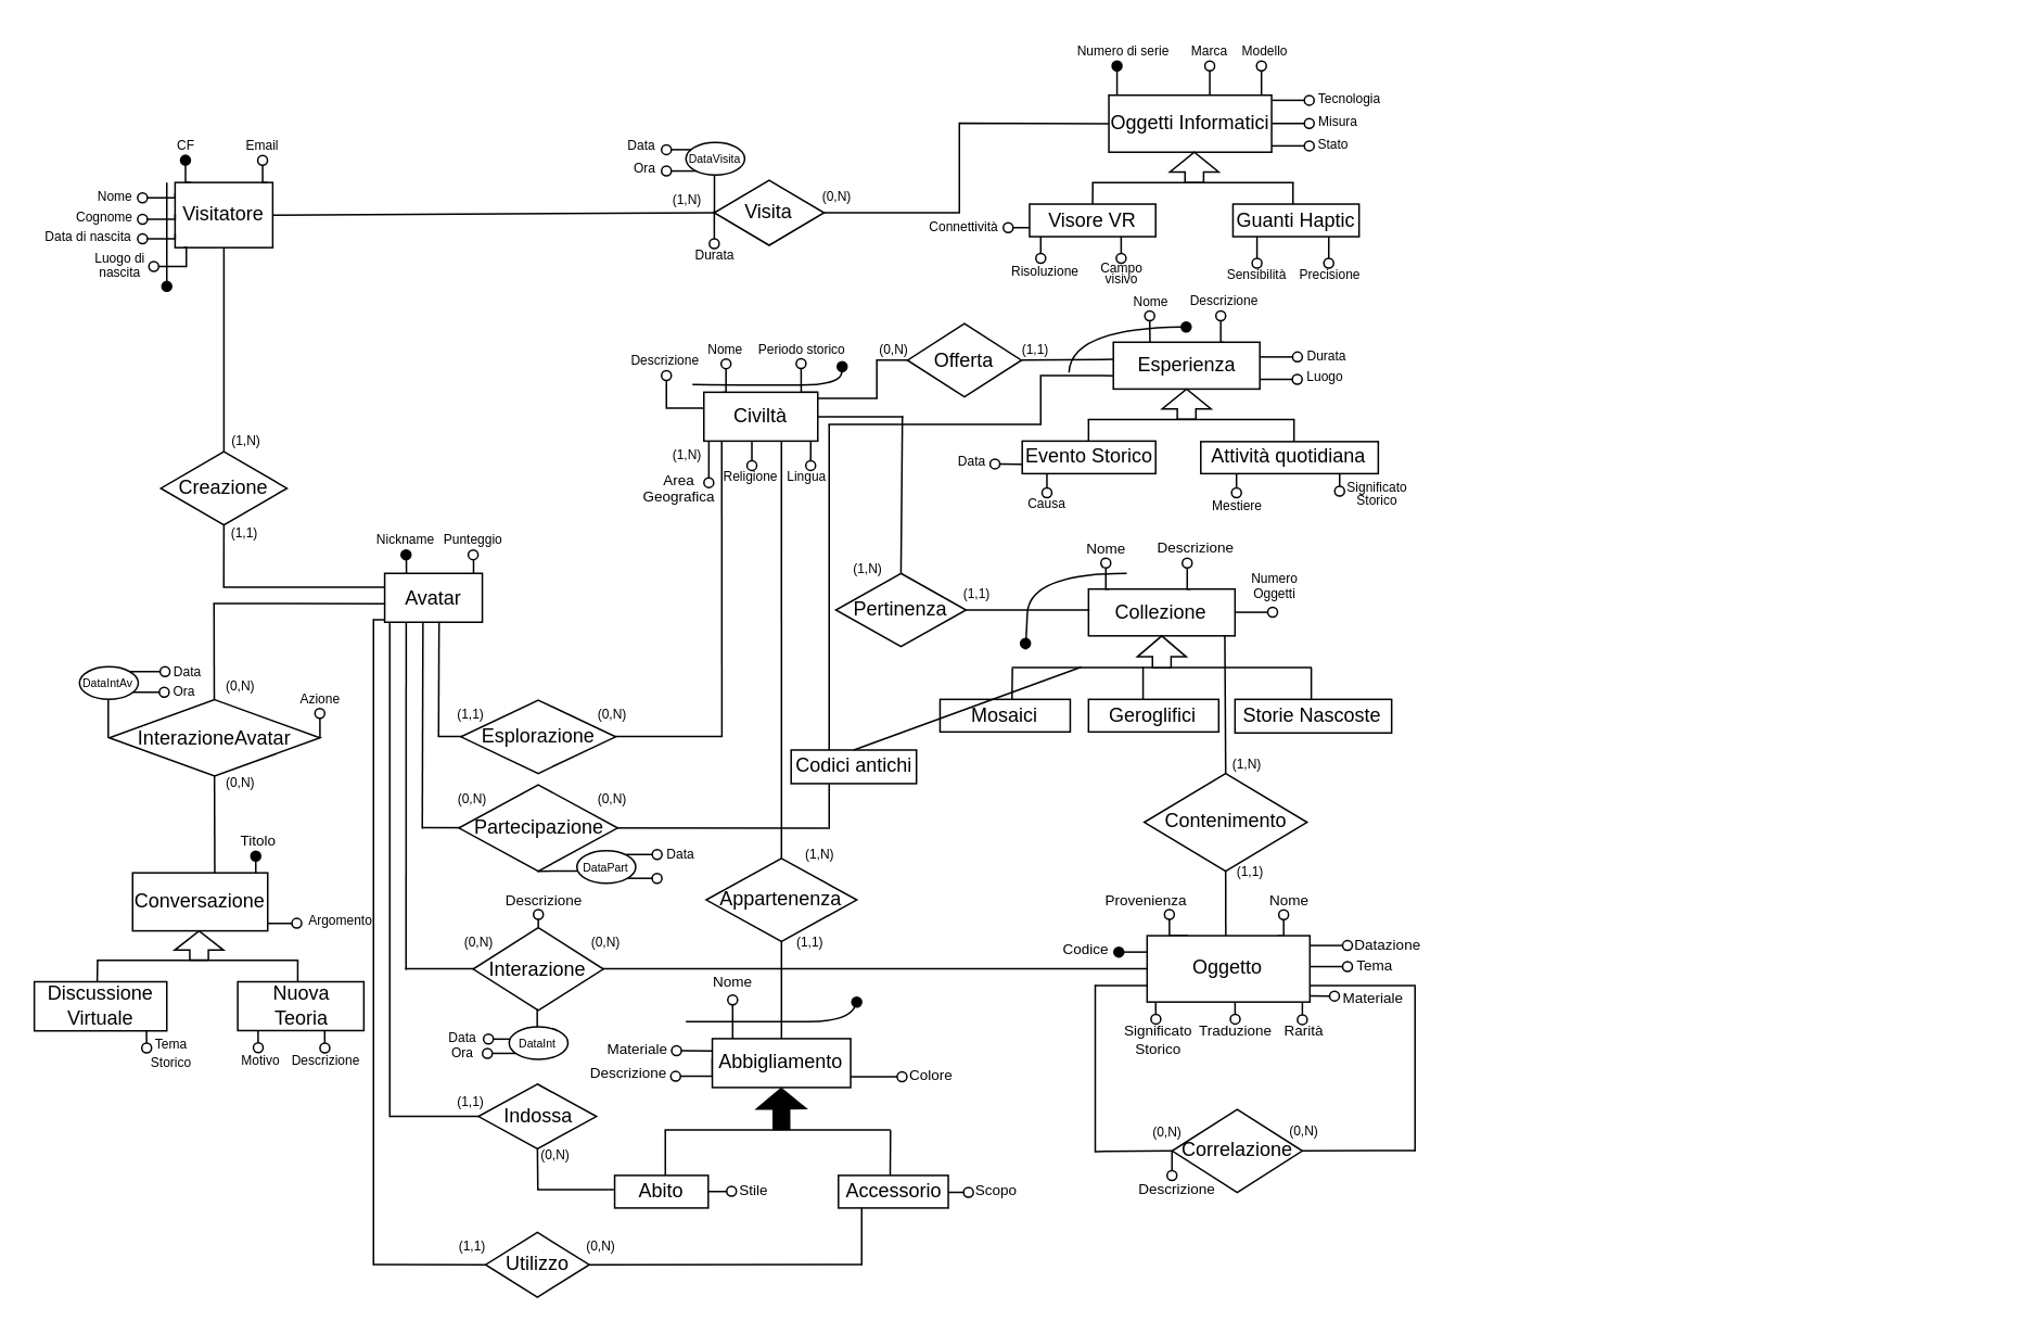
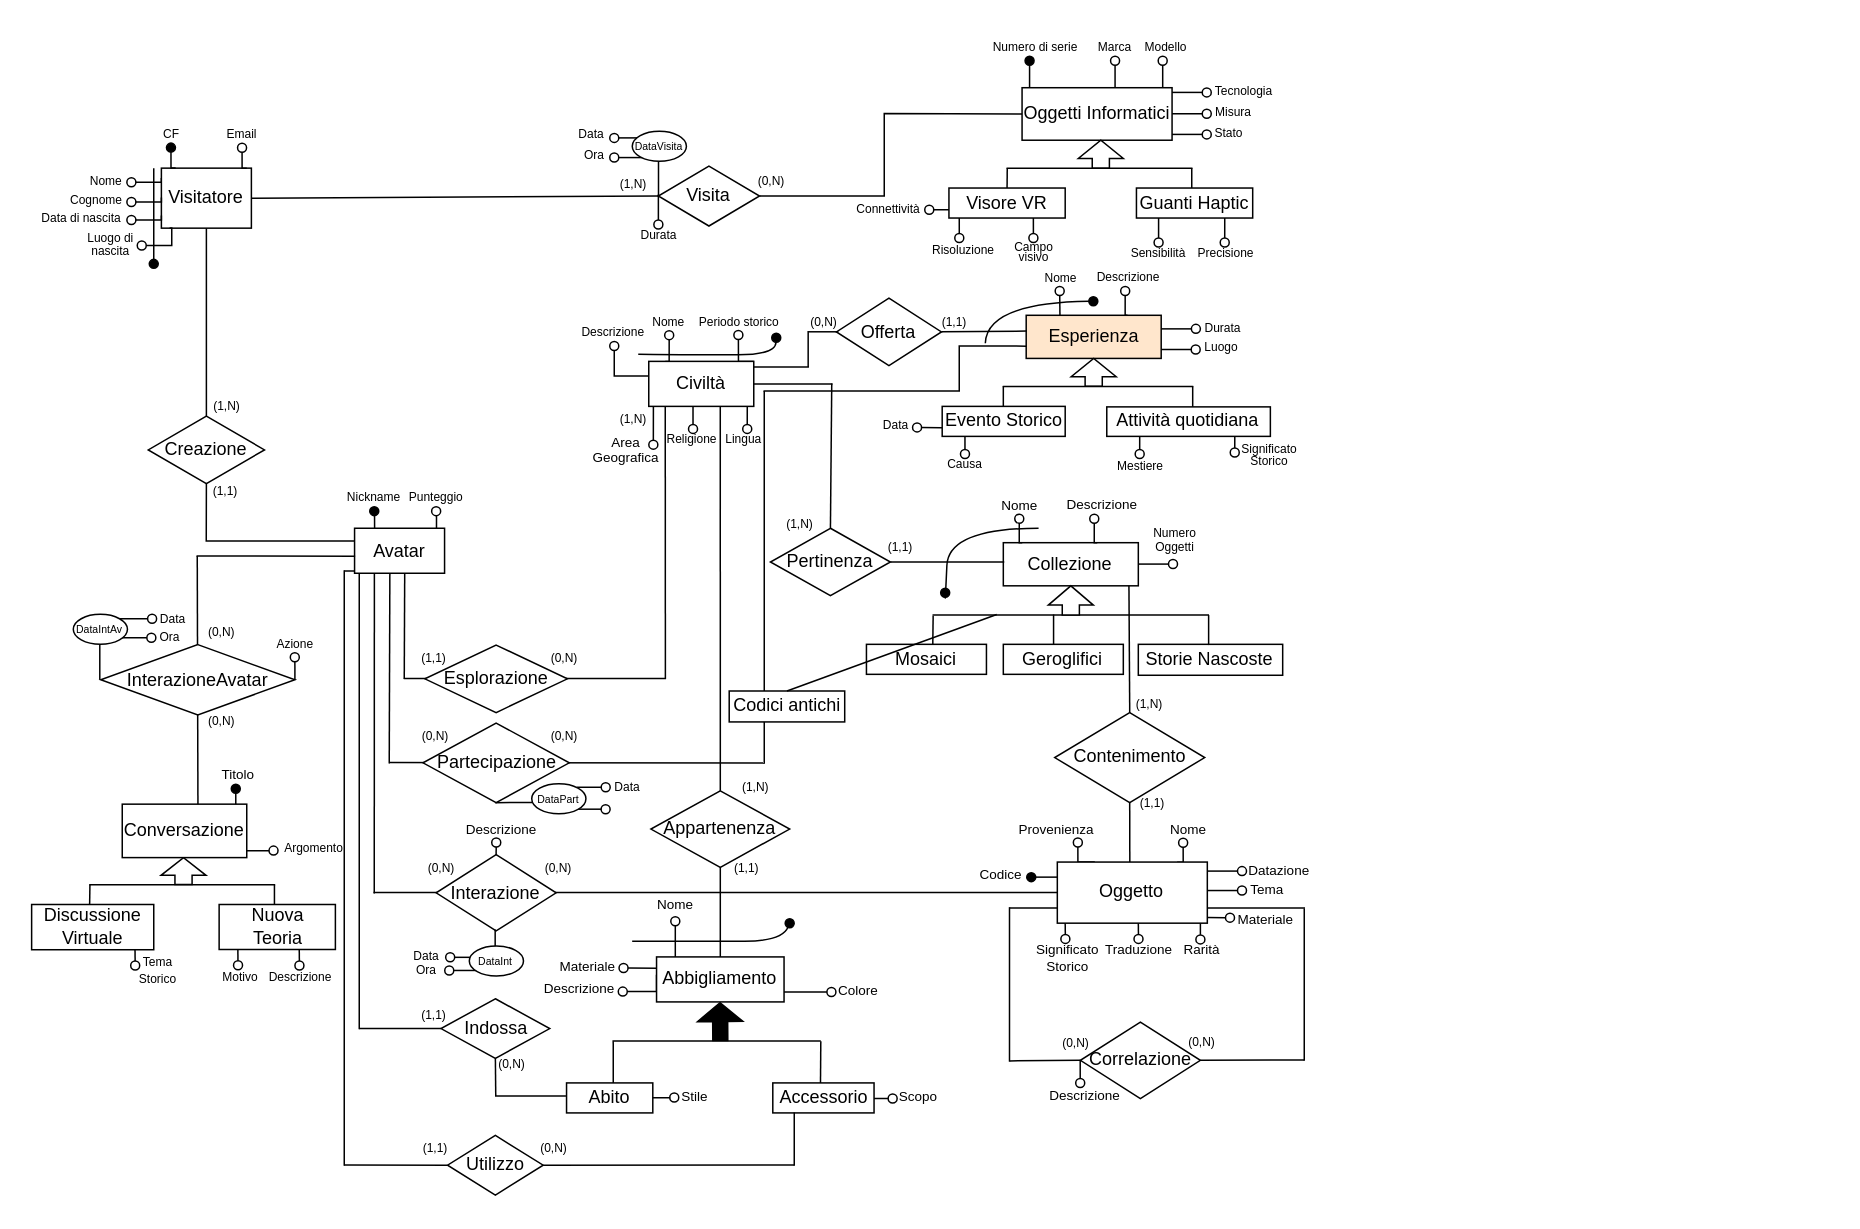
- <mxCell id="31" value="Esperienza" style="whiteSpace=wrap;html=1;align=center;" parent="1" vertex="1"><mxGeometry x="683.63" y="209.53" width="90" height="28.75" as="geometry" /></mxCell>
+ <mxCell id="31" value="Esperienza" style="whiteSpace=wrap;html=1;align=center;fillColor=#ffe6cc;" parent="1" vertex="1"><mxGeometry x="683.63" y="209.53" width="90" height="28.75" as="geometry" /></mxCell>
